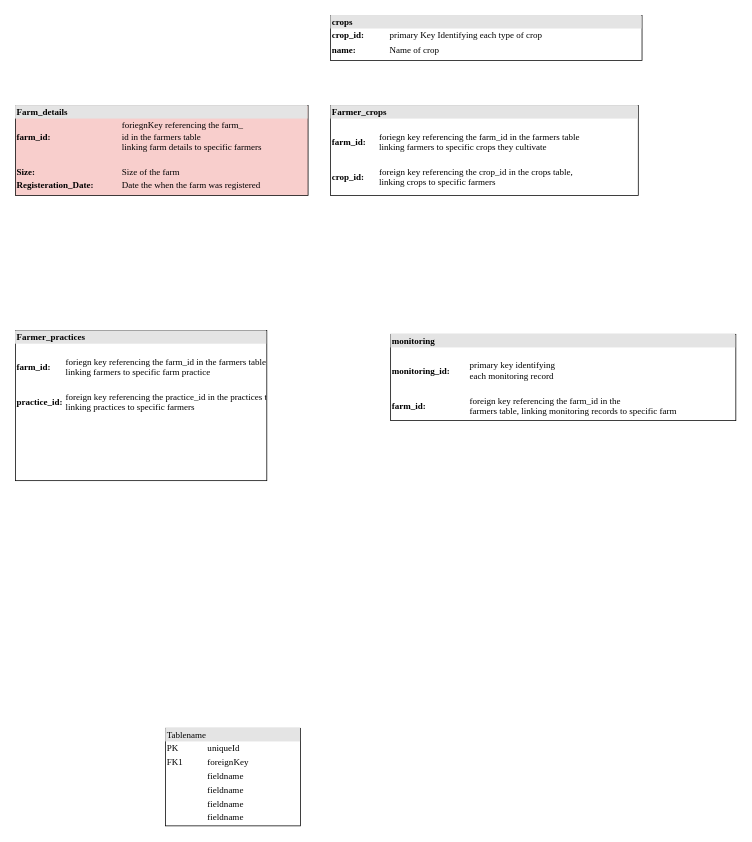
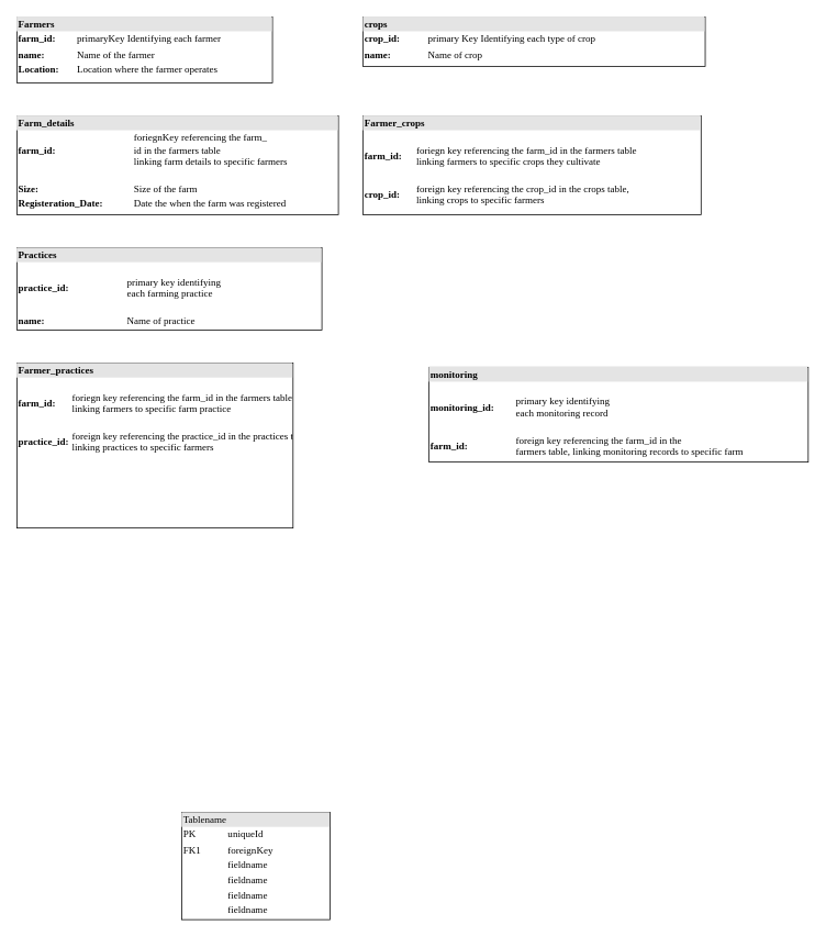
+ <mxCell id="2" value="&lt;div style=&quot;text-align: justify; box-sizing: border-box; width: 100%; background: rgb(228, 228, 228); padding: 2px;&quot;&gt;&lt;b&gt;Farmers&lt;/b&gt;&lt;/div&gt;&lt;table style=&quot;width:100%;font-size:1em;&quot; cellpadding=&quot;2&quot; cellspacing=&quot;0&quot;&gt;&lt;tbody&gt;&lt;tr&gt;&lt;td&gt;&lt;b&gt;farm_id:&lt;/b&gt;&lt;/td&gt;&lt;td&gt;primaryKey Identifying each farmer&lt;/td&gt;&lt;/tr&gt;&lt;tr&gt;&lt;td&gt;&lt;b&gt;name:&lt;/b&gt;&lt;/td&gt;&lt;td&gt;Name of the farmer&lt;/td&gt;&lt;/tr&gt;&lt;tr&gt;&lt;td&gt;&lt;b&gt;Location:&lt;/b&gt;&lt;/td&gt;&lt;td&gt;Location where the farmer operates&lt;/td&gt;&lt;/tr&gt;&lt;/tbody&gt;&lt;/table&gt;" style="verticalAlign=top;align=left;overflow=fill;html=1;rounded=0;shadow=0;comic=0;labelBackgroundColor=none;strokeWidth=1;fontFamily=Verdana;fontSize=12" parent="1" vertex="1"><mxGeometry x="20" y="20" width="310" height="80" as="geometry" /></mxCell>
- <mxCell id="7" value="&lt;div style=&quot;text-align: justify; box-sizing: border-box; width: 100%; background: rgb(228, 228, 228); padding: 2px;&quot;&gt;&lt;b&gt;Farm_details&lt;/b&gt;&lt;/div&gt;&lt;table style=&quot;text-align: justify; width: 100%; font-size: 1em;&quot; cellpadding=&quot;2&quot; cellspacing=&quot;0&quot;&gt;&lt;tbody&gt;&lt;tr&gt;&lt;td&gt;&lt;b&gt;farm_id:&lt;/b&gt;&lt;/td&gt;&lt;td&gt;foriegnKey referencing the farm_&lt;br&gt;id in the farmers table&lt;br&gt;linking farm details to specific farmers&lt;/td&gt;&lt;/tr&gt;&lt;tr&gt;&lt;td&gt;&lt;b&gt;&lt;br&gt;Size:&lt;/b&gt;&lt;/td&gt;&lt;td&gt;&lt;br&gt;Size of the farm&lt;/td&gt;&lt;/tr&gt;&lt;tr&gt;&lt;td&gt;&lt;b&gt;Registeration_Date:&lt;/b&gt;&lt;/td&gt;&lt;td&gt;Date the when the farm was registered&lt;/td&gt;&lt;/tr&gt;&lt;/tbody&gt;&lt;/table&gt;" style="verticalAlign=top;align=left;overflow=fill;html=1;rounded=0;shadow=0;comic=0;labelBackgroundColor=none;strokeWidth=1;fontFamily=Verdana;fontSize=12;fillColor=#f8cecc;" vertex="1" parent="1"><mxGeometry x="20" y="140" width="390" height="120" as="geometry" /></mxCell>
+ <mxCell id="7" value="&lt;div style=&quot;text-align: justify; box-sizing: border-box; width: 100%; background: rgb(228, 228, 228); padding: 2px;&quot;&gt;&lt;b&gt;Farm_details&lt;/b&gt;&lt;/div&gt;&lt;table style=&quot;text-align: justify; width: 100%; font-size: 1em;&quot; cellpadding=&quot;2&quot; cellspacing=&quot;0&quot;&gt;&lt;tbody&gt;&lt;tr&gt;&lt;td&gt;&lt;b&gt;farm_id:&lt;/b&gt;&lt;/td&gt;&lt;td&gt;foriegnKey referencing the farm_&lt;br&gt;id in the farmers table&lt;br&gt;linking farm details to specific farmers&lt;/td&gt;&lt;/tr&gt;&lt;tr&gt;&lt;td&gt;&lt;b&gt;&lt;br&gt;Size:&lt;/b&gt;&lt;/td&gt;&lt;td&gt;&lt;br&gt;Size of the farm&lt;/td&gt;&lt;/tr&gt;&lt;tr&gt;&lt;td&gt;&lt;b&gt;Registeration_Date:&lt;/b&gt;&lt;/td&gt;&lt;td&gt;Date the when the farm was registered&lt;/td&gt;&lt;/tr&gt;&lt;/tbody&gt;&lt;/table&gt;" style="verticalAlign=top;align=left;overflow=fill;html=1;rounded=0;shadow=0;comic=0;labelBackgroundColor=none;strokeWidth=1;fontFamily=Verdana;fontSize=12" vertex="1" parent="1"><mxGeometry x="20" y="140" width="390" height="120" as="geometry" /></mxCell>
+ <mxCell id="10" value="&lt;div style=&quot;text-align: justify; box-sizing: border-box; width: 100%; background: rgb(228, 228, 228); padding: 2px;&quot;&gt;&lt;b&gt;Practices&lt;/b&gt;&lt;/div&gt;&lt;table style=&quot;width:100%;font-size:1em;&quot; cellpadding=&quot;2&quot; cellspacing=&quot;0&quot;&gt;&lt;tbody&gt;&lt;tr&gt;&lt;td&gt;&lt;b&gt;practice_id:&lt;/b&gt;&lt;/td&gt;&lt;td&gt;&lt;br&gt;primary key identifying &lt;br&gt;each farming practice&lt;br&gt;&lt;br&gt;&lt;/td&gt;&lt;/tr&gt;&lt;tr&gt;&lt;td&gt;&lt;b&gt;name:&lt;/b&gt;&lt;/td&gt;&lt;td&gt;Name of practice&lt;/td&gt;&lt;/tr&gt;&lt;tr&gt;&lt;td&gt;&lt;br&gt;&lt;/td&gt;&lt;td&gt;&lt;br&gt;&lt;/td&gt;&lt;/tr&gt;&lt;/tbody&gt;&lt;/table&gt;" style="verticalAlign=top;align=left;overflow=fill;html=1;rounded=0;shadow=0;comic=0;labelBackgroundColor=none;strokeWidth=1;fontFamily=Verdana;fontSize=12" vertex="1" parent="1"><mxGeometry x="20" y="300" width="370" height="100" as="geometry" /></mxCell>
- <mxCell id="6" value="&lt;div style=&quot;box-sizing: border-box ; width: 100% ; background: #e4e4e4 ; padding: 2px&quot;&gt;Tablename&lt;/div&gt;&lt;table style=&quot;width: 100% ; font-size: 1em&quot; cellpadding=&quot;2&quot; cellspacing=&quot;0&quot;&gt;&lt;tbody&gt;&lt;tr&gt;&lt;td&gt;PK&lt;/td&gt;&lt;td&gt;uniqueId&lt;/td&gt;&lt;/tr&gt;&lt;tr&gt;&lt;td&gt;FK1&lt;/td&gt;&lt;td&gt;foreignKey&lt;/td&gt;&lt;/tr&gt;&lt;tr&gt;&lt;td&gt;&lt;/td&gt;&lt;td&gt;fieldname&lt;/td&gt;&lt;/tr&gt;&lt;tr&gt;&lt;td&gt;&lt;br&gt;&lt;/td&gt;&lt;td&gt;fieldname&lt;br&gt;&lt;/td&gt;&lt;/tr&gt;&lt;tr&gt;&lt;td&gt;&lt;br&gt;&lt;/td&gt;&lt;td&gt;fieldname&lt;br&gt;&lt;/td&gt;&lt;/tr&gt;&lt;tr&gt;&lt;td&gt;&lt;br&gt;&lt;/td&gt;&lt;td&gt;fieldname&lt;br&gt;&lt;/td&gt;&lt;/tr&gt;&lt;/tbody&gt;&lt;/table&gt;" style="verticalAlign=top;align=left;overflow=fill;html=1;rounded=0;shadow=0;comic=0;labelBackgroundColor=none;strokeWidth=1;fontFamily=Verdana;fontSize=12" parent="1" vertex="1"><mxGeometry x="220" y="970" width="180" height="130" as="geometry" /></mxCell>
+ <mxCell id="6" value="&lt;div style=&quot;box-sizing: border-box ; width: 100% ; background: #e4e4e4 ; padding: 2px&quot;&gt;Tablename&lt;/div&gt;&lt;table style=&quot;width: 100% ; font-size: 1em&quot; cellpadding=&quot;2&quot; cellspacing=&quot;0&quot;&gt;&lt;tbody&gt;&lt;tr&gt;&lt;td&gt;PK&lt;/td&gt;&lt;td&gt;uniqueId&lt;/td&gt;&lt;/tr&gt;&lt;tr&gt;&lt;td&gt;FK1&lt;/td&gt;&lt;td&gt;foreignKey&lt;/td&gt;&lt;/tr&gt;&lt;tr&gt;&lt;td&gt;&lt;/td&gt;&lt;td&gt;fieldname&lt;/td&gt;&lt;/tr&gt;&lt;tr&gt;&lt;td&gt;&lt;br&gt;&lt;/td&gt;&lt;td&gt;fieldname&lt;br&gt;&lt;/td&gt;&lt;/tr&gt;&lt;tr&gt;&lt;td&gt;&lt;br&gt;&lt;/td&gt;&lt;td&gt;fieldname&lt;br&gt;&lt;/td&gt;&lt;/tr&gt;&lt;tr&gt;&lt;td&gt;&lt;br&gt;&lt;/td&gt;&lt;td&gt;fieldname&lt;br&gt;&lt;/td&gt;&lt;/tr&gt;&lt;/tbody&gt;&lt;/table&gt;" style="verticalAlign=top;align=left;overflow=fill;html=1;rounded=0;shadow=0;comic=0;labelBackgroundColor=none;strokeWidth=1;fontFamily=Verdana;fontSize=12" parent="1" vertex="1"><mxGeometry x="220" y="985" width="180" height="130" as="geometry" /></mxCell>
